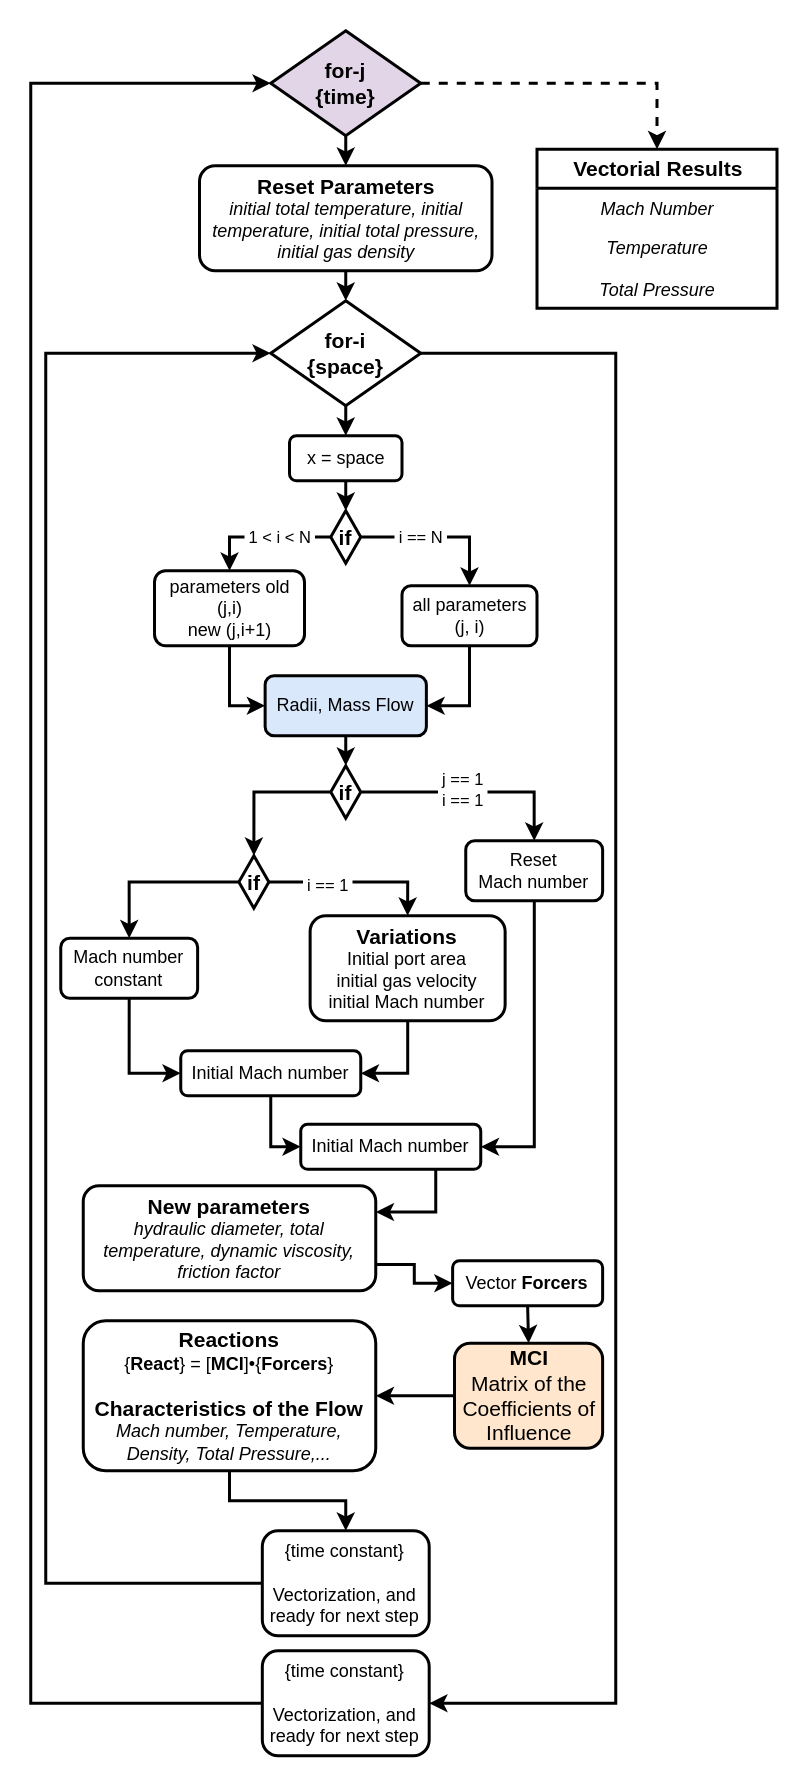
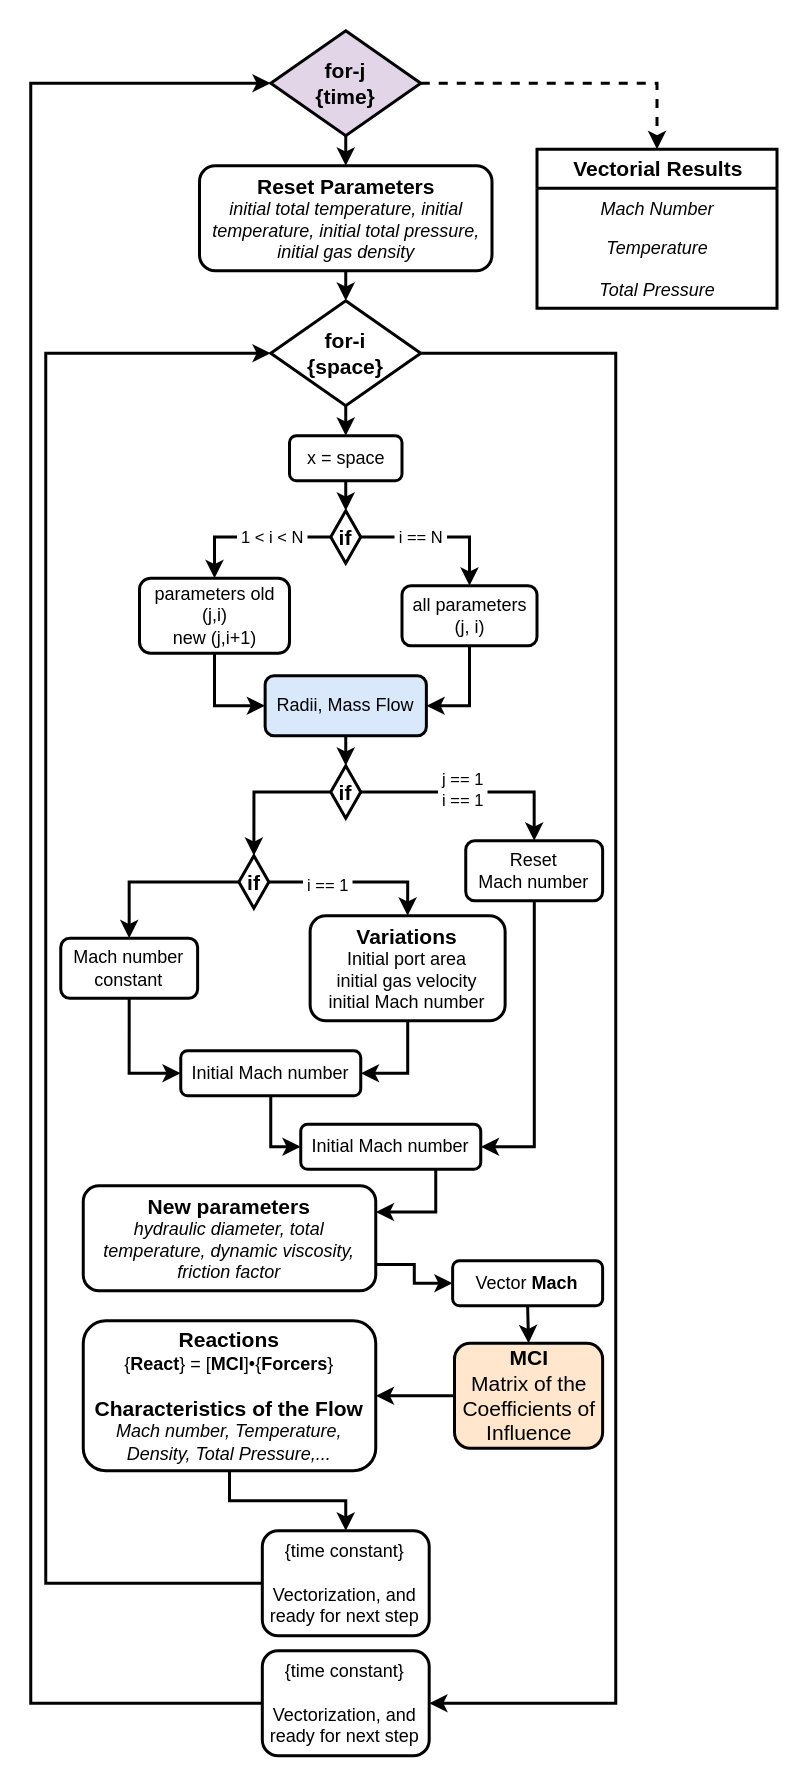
- <mxCell id="19" value="parameters old (j,i)&lt;div&gt;new (j,i+1)&lt;/div&gt;" style="rounded=1;whiteSpace=wrap;html=1;fontSize=12;startSize=30;fontStyle=0;strokeWidth=2;" vertex="1" parent="1"><mxGeometry x="102.5" y="380" width="100" height="50" as="geometry" /></mxCell>
+ <mxCell id="19" value="parameters old (j,i)&lt;div&gt;new (j,i+1)&lt;/div&gt;" style="rounded=1;whiteSpace=wrap;html=1;fontSize=12;startSize=30;fontStyle=0;strokeWidth=2;" vertex="1" parent="1"><mxGeometry x="92.5" y="385" width="100" height="50" as="geometry" /></mxCell>
- <mxCell id="43" value="Vector &lt;b&gt;Forcers&lt;/b&gt;" style="rounded=1;whiteSpace=wrap;html=1;fontSize=12;startSize=30;fontStyle=0;strokeWidth=2;" vertex="1" parent="1"><mxGeometry x="301.25" y="840" width="100" height="30" as="geometry" /></mxCell>
+ <mxCell id="43" value="Vector &lt;b&gt;Mach&lt;/b&gt;" style="rounded=1;whiteSpace=wrap;html=1;fontSize=12;startSize=30;fontStyle=0;strokeWidth=2;" vertex="1" parent="1"><mxGeometry x="301.25" y="840" width="100" height="30" as="geometry" /></mxCell>
